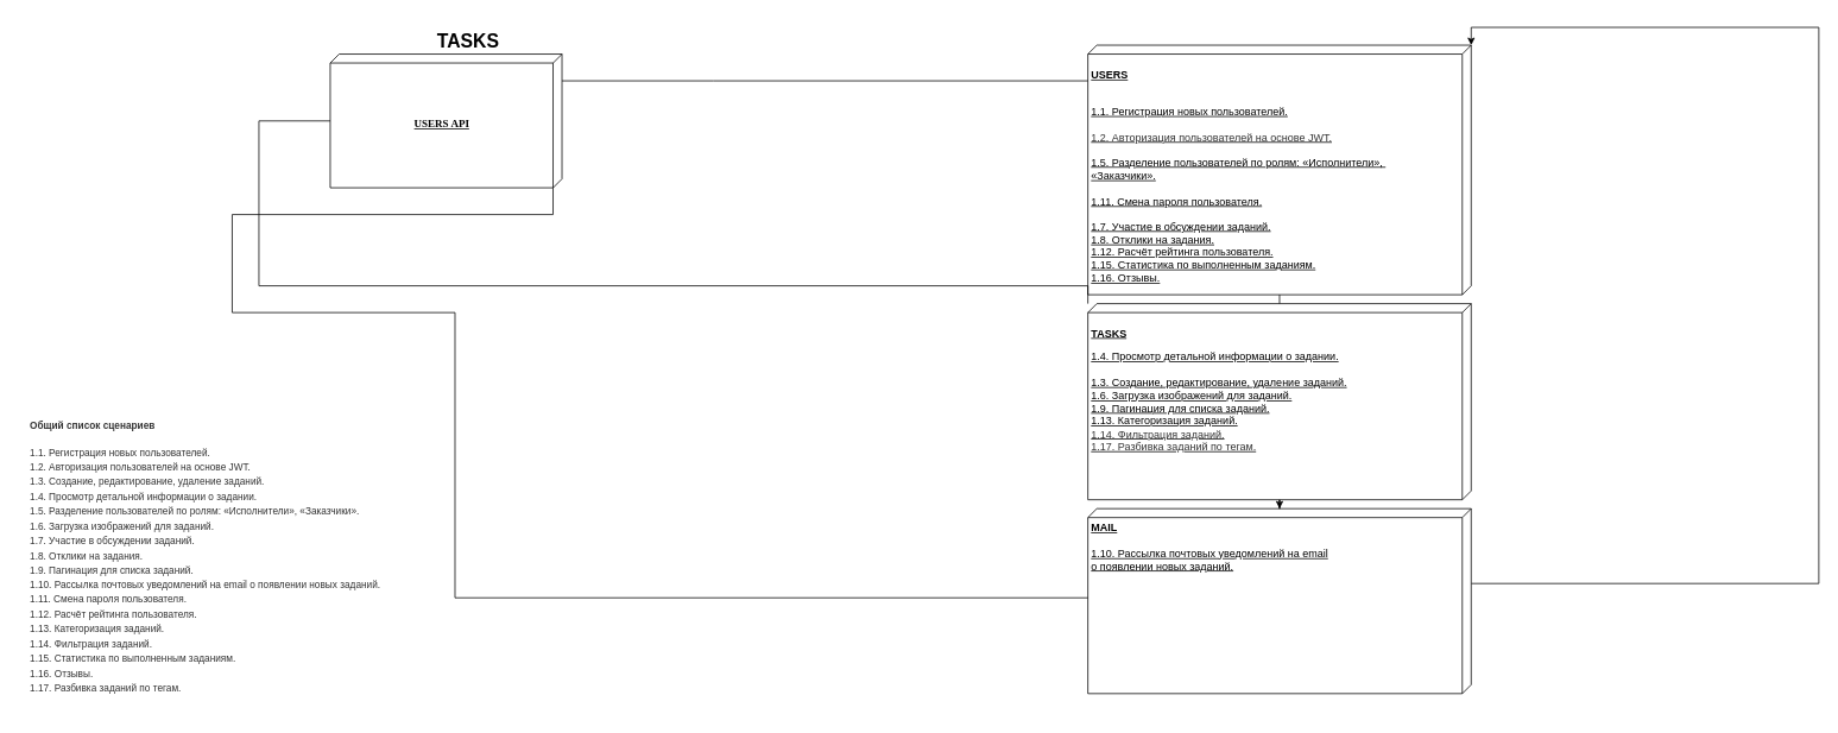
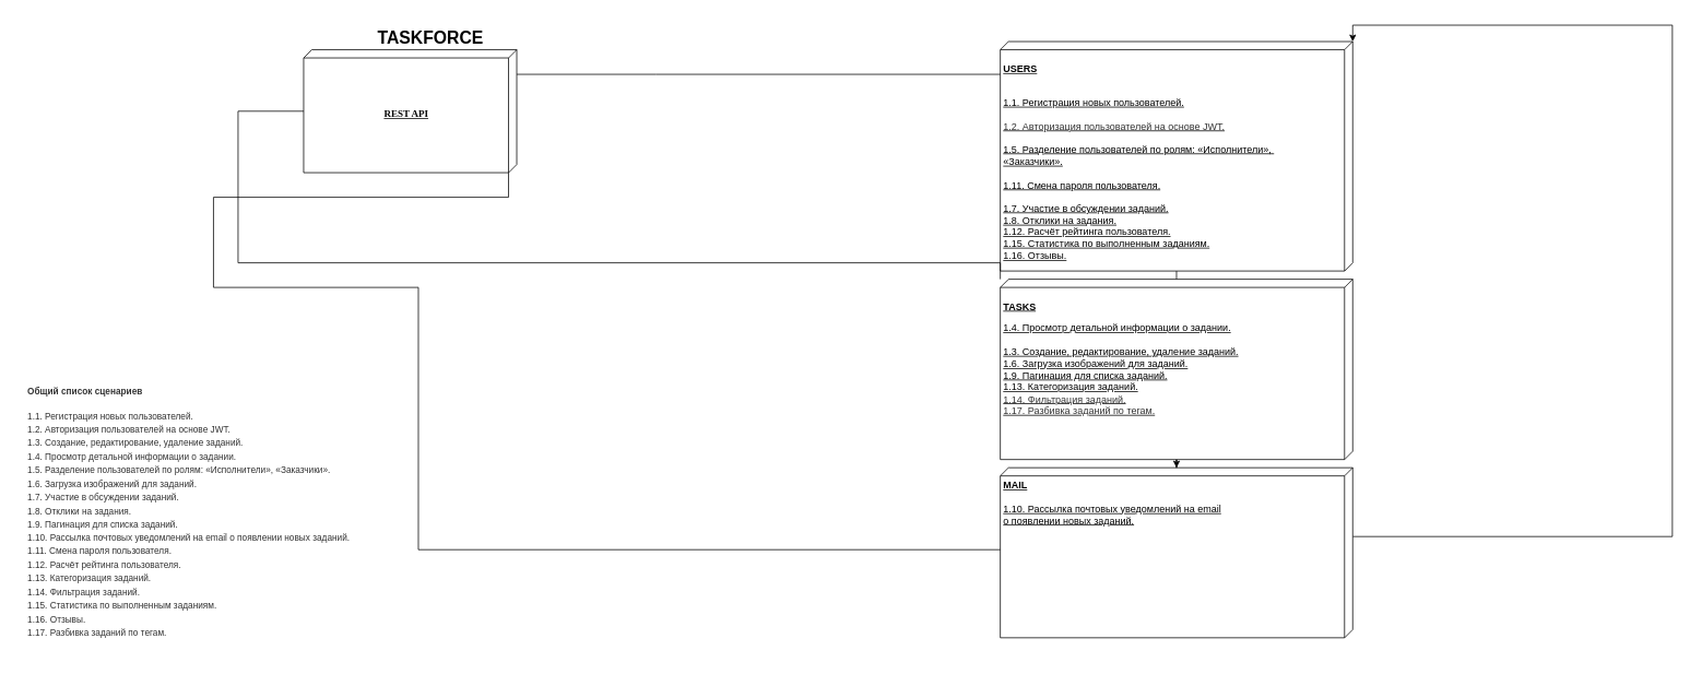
- <mxCell id="9" value="TASKS" style="text;strokeColor=none;align=center;fillColor=none;html=1;verticalAlign=middle;whiteSpace=wrap;rounded=0;fontStyle=1;fontSize=21;" parent="1" vertex="1"><mxGeometry x="430" y="20" width="190" height="50" as="geometry" /></mxCell>
+ <mxCell id="9" value="TASKFORCE" style="text;strokeColor=none;align=center;fillColor=none;html=1;verticalAlign=middle;whiteSpace=wrap;rounded=0;fontStyle=1;fontSize=21;" parent="1" vertex="1"><mxGeometry x="430" y="20" width="190" height="50" as="geometry" /></mxCell>
- <mxCell id="6" value="USERS API" style="verticalAlign=middle;align=center;spacingTop=8;spacingLeft=2;spacingRight=12;shape=cube;size=10;direction=south;fontStyle=5;html=1;rounded=0;shadow=0;comic=0;labelBackgroundColor=none;strokeWidth=1;fontFamily=Verdana;fontSize=12" parent="1" vertex="1"><mxGeometry x="370" y="60" width="260" height="150" as="geometry" /></mxCell>
+ <mxCell id="6" value="REST API" style="verticalAlign=middle;align=center;spacingTop=8;spacingLeft=2;spacingRight=12;shape=cube;size=10;direction=south;fontStyle=5;html=1;rounded=0;shadow=0;comic=0;labelBackgroundColor=none;strokeWidth=1;fontFamily=Verdana;fontSize=12" parent="1" vertex="1"><mxGeometry x="370" y="60" width="260" height="150" as="geometry" /></mxCell>
